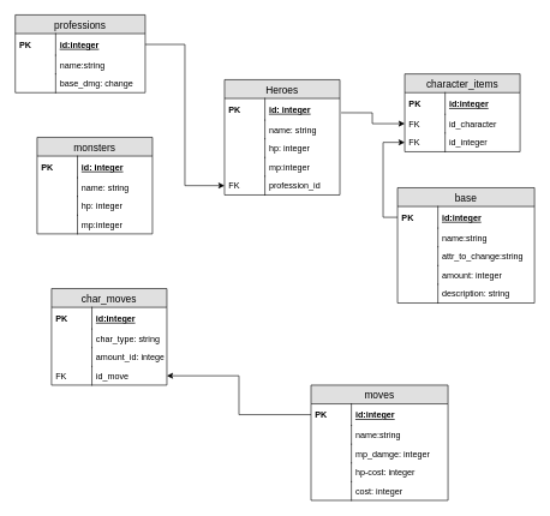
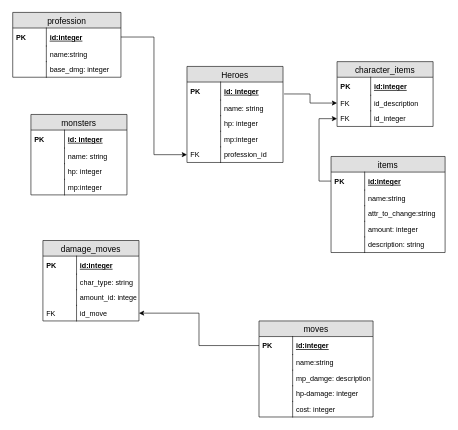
- <mxCell id="33" value="professions" style="swimlane;fontStyle=0;childLayout=stackLayout;horizontal=1;startSize=26;fillColor=#e0e0e0;horizontalStack=0;resizeParent=1;resizeParentMax=0;resizeLast=0;collapsible=1;marginBottom=0;swimlaneFillColor=#ffffff;align=center;fontSize=14;" parent="1" vertex="1"><mxGeometry x="20.71" y="20" width="180.29" height="108" as="geometry" /></mxCell>
+ <mxCell id="33" value="profession" style="swimlane;fontStyle=0;childLayout=stackLayout;horizontal=1;startSize=26;fillColor=#e0e0e0;horizontalStack=0;resizeParent=1;resizeParentMax=0;resizeLast=0;collapsible=1;marginBottom=0;swimlaneFillColor=#ffffff;align=center;fontSize=14;" parent="1" vertex="1"><mxGeometry x="20.71" y="20" width="180.29" height="108" as="geometry" /></mxCell>
- <mxCell id="38" value="base_dmg: change" style="shape=partialRectangle;top=0;left=0;right=0;bottom=0;align=left;verticalAlign=top;fillColor=none;spacingLeft=60;spacingRight=4;overflow=hidden;rotatable=0;points=[[0,0.5],[1,0.5]];portConstraint=eastwest;dropTarget=0;fontSize=12;" parent="33" vertex="1"><mxGeometry y="82" width="180.29" height="26" as="geometry" /></mxCell>
+ <mxCell id="38" value="base_dmg: integer" style="shape=partialRectangle;top=0;left=0;right=0;bottom=0;align=left;verticalAlign=top;fillColor=none;spacingLeft=60;spacingRight=4;overflow=hidden;rotatable=0;points=[[0,0.5],[1,0.5]];portConstraint=eastwest;dropTarget=0;fontSize=12;" parent="33" vertex="1"><mxGeometry y="82" width="180.29" height="26" as="geometry" /></mxCell>
- <mxCell id="17" value="id_character" style="shape=partialRectangle;top=0;left=0;right=0;bottom=0;align=left;verticalAlign=top;fillColor=none;spacingLeft=60;spacingRight=4;overflow=hidden;rotatable=0;points=[[0,0.5],[1,0.5]];portConstraint=eastwest;dropTarget=0;fontSize=12;" parent="14" vertex="1"><mxGeometry y="56" width="160" height="26" as="geometry" /></mxCell>
+ <mxCell id="17" value="id_description" style="shape=partialRectangle;top=0;left=0;right=0;bottom=0;align=left;verticalAlign=top;fillColor=none;spacingLeft=60;spacingRight=4;overflow=hidden;rotatable=0;points=[[0,0.5],[1,0.5]];portConstraint=eastwest;dropTarget=0;fontSize=12;" parent="14" vertex="1"><mxGeometry y="56" width="160" height="26" as="geometry" /></mxCell>
- <mxCell id="22" value="base" style="swimlane;fontStyle=0;childLayout=stackLayout;horizontal=1;startSize=26;fillColor=#e0e0e0;horizontalStack=0;resizeParent=1;resizeParentMax=0;resizeLast=0;collapsible=1;marginBottom=0;swimlaneFillColor=#ffffff;align=center;fontSize=14;" parent="1" vertex="1"><mxGeometry x="551" y="260" width="190" height="160" as="geometry" /></mxCell>
+ <mxCell id="22" value="items" style="swimlane;fontStyle=0;childLayout=stackLayout;horizontal=1;startSize=26;fillColor=#e0e0e0;horizontalStack=0;resizeParent=1;resizeParentMax=0;resizeLast=0;collapsible=1;marginBottom=0;swimlaneFillColor=#ffffff;align=center;fontSize=14;" parent="1" vertex="1"><mxGeometry x="551" y="260" width="190" height="160" as="geometry" /></mxCell>
- <mxCell id="41" value="char_moves" style="swimlane;fontStyle=0;childLayout=stackLayout;horizontal=1;startSize=26;fillColor=#e0e0e0;horizontalStack=0;resizeParent=1;resizeParentMax=0;resizeLast=0;collapsible=1;marginBottom=0;swimlaneFillColor=#ffffff;align=center;fontSize=14;" parent="1" vertex="1"><mxGeometry x="71" y="400" width="160" height="134" as="geometry" /></mxCell>
+ <mxCell id="41" value="damage_moves" style="swimlane;fontStyle=0;childLayout=stackLayout;horizontal=1;startSize=26;fillColor=#e0e0e0;horizontalStack=0;resizeParent=1;resizeParentMax=0;resizeLast=0;collapsible=1;marginBottom=0;swimlaneFillColor=#ffffff;align=center;fontSize=14;" parent="1" vertex="1"><mxGeometry x="71" y="400" width="160" height="134" as="geometry" /></mxCell>
- <mxCell id="55" value="mp_damge: integer" style="shape=partialRectangle;top=0;left=0;right=0;bottom=0;align=left;verticalAlign=top;fillColor=none;spacingLeft=60;spacingRight=4;overflow=hidden;rotatable=0;points=[[0,0.5],[1,0.5]];portConstraint=eastwest;dropTarget=0;fontSize=12;" parent="50" vertex="1"><mxGeometry y="82" width="190" height="26" as="geometry" /></mxCell>
+ <mxCell id="55" value="mp_damge: description" style="shape=partialRectangle;top=0;left=0;right=0;bottom=0;align=left;verticalAlign=top;fillColor=none;spacingLeft=60;spacingRight=4;overflow=hidden;rotatable=0;points=[[0,0.5],[1,0.5]];portConstraint=eastwest;dropTarget=0;fontSize=12;" parent="50" vertex="1"><mxGeometry y="82" width="190" height="26" as="geometry" /></mxCell>
- <mxCell id="57" value="hp-cost: integer" style="shape=partialRectangle;top=0;left=0;right=0;bottom=0;align=left;verticalAlign=top;fillColor=none;spacingLeft=60;spacingRight=4;overflow=hidden;rotatable=0;points=[[0,0.5],[1,0.5]];portConstraint=eastwest;dropTarget=0;fontSize=12;" parent="50" vertex="1"><mxGeometry y="108" width="190" height="26" as="geometry" /></mxCell>
+ <mxCell id="57" value="hp-damage: integer" style="shape=partialRectangle;top=0;left=0;right=0;bottom=0;align=left;verticalAlign=top;fillColor=none;spacingLeft=60;spacingRight=4;overflow=hidden;rotatable=0;points=[[0,0.5],[1,0.5]];portConstraint=eastwest;dropTarget=0;fontSize=12;" parent="50" vertex="1"><mxGeometry y="108" width="190" height="26" as="geometry" /></mxCell>
